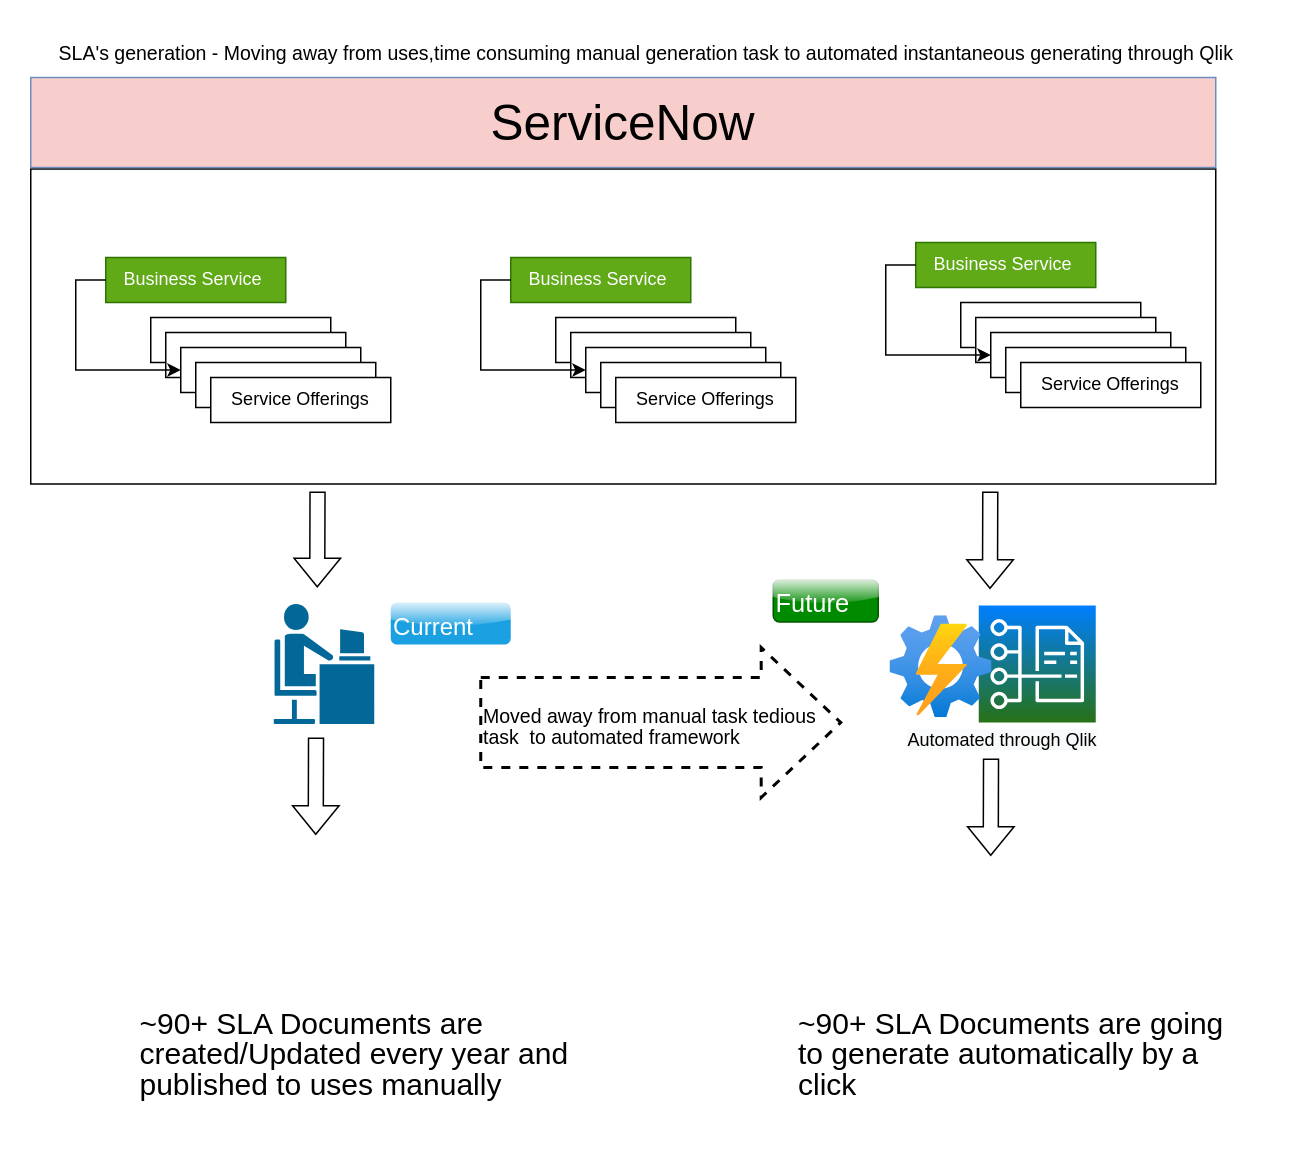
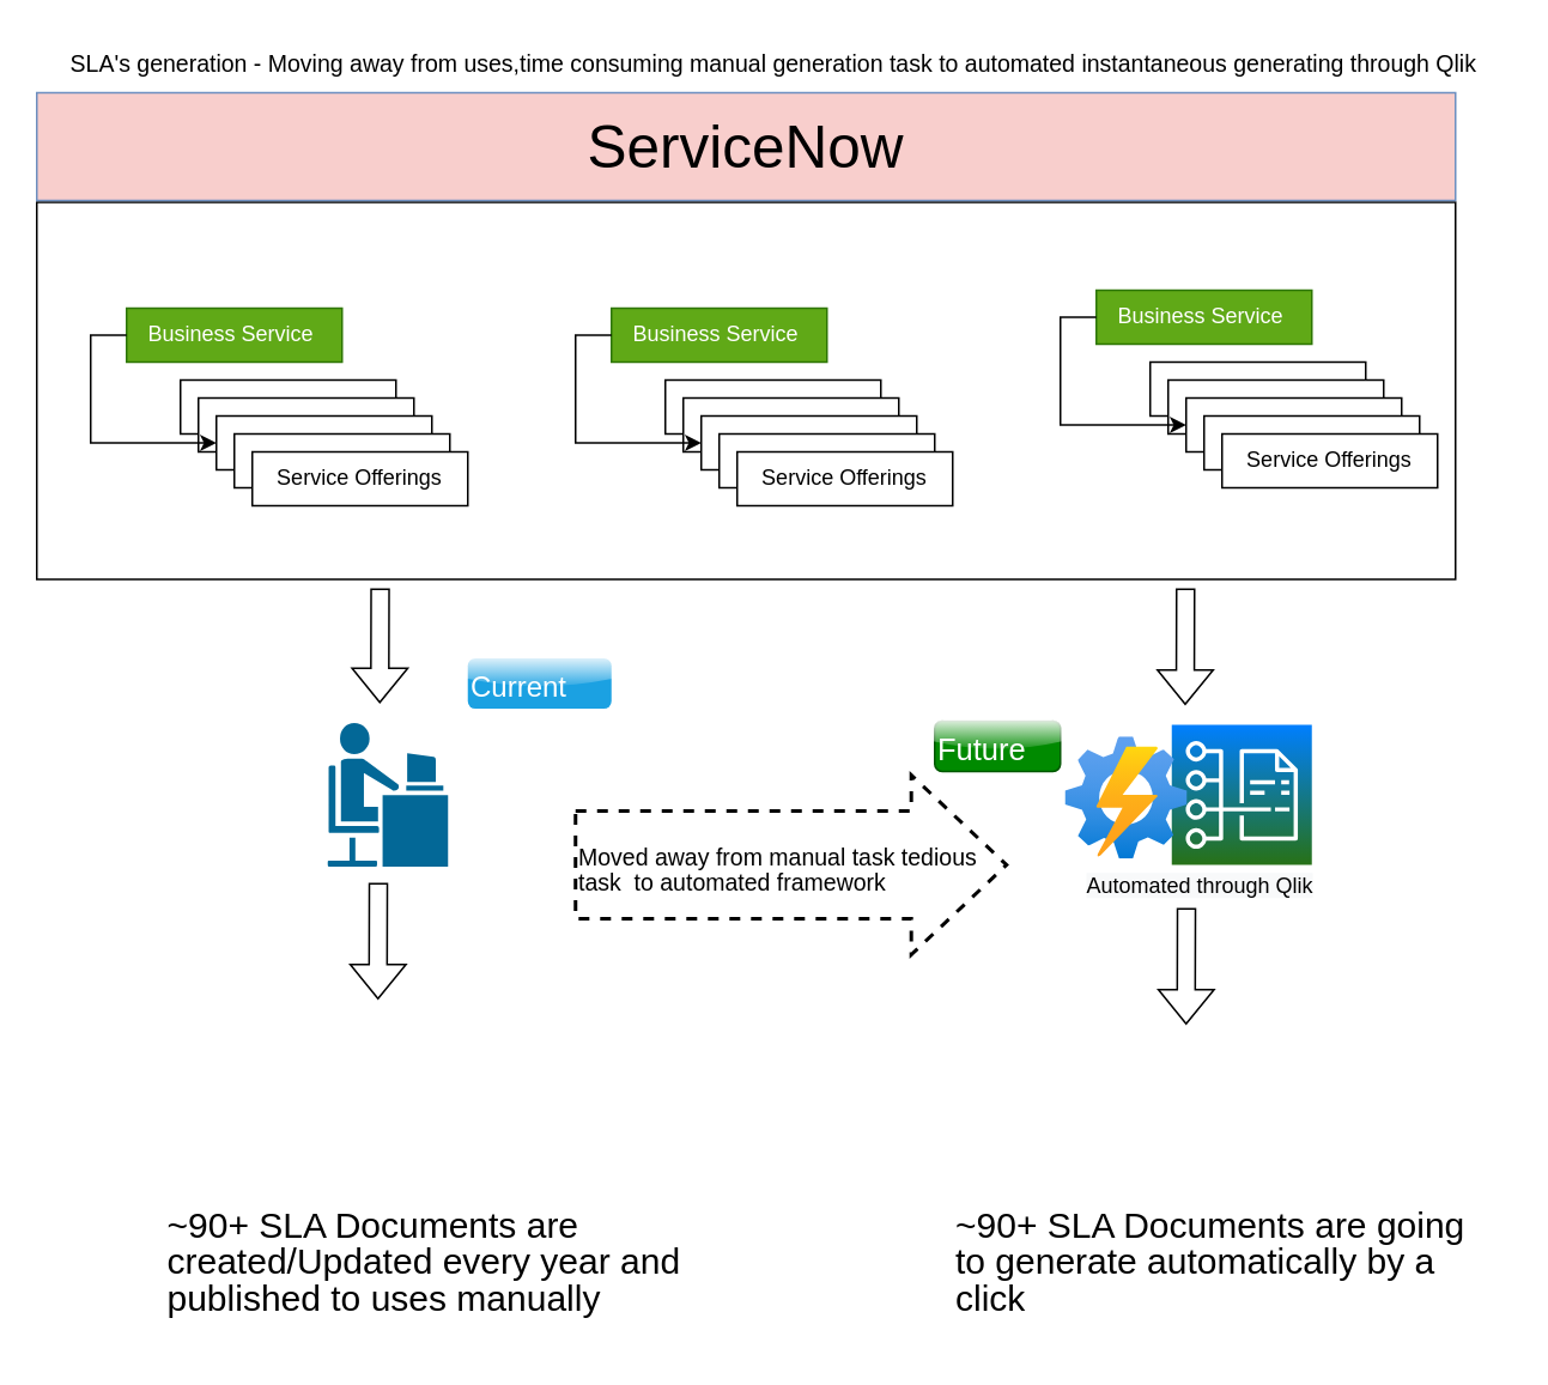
- <mxCell id="39" value="&lt;p style=&quot;line-height: 50%;&quot;&gt;&lt;font style=&quot;font-size: 17px;&quot;&gt;Future&lt;/font&gt;&lt;/p&gt;" style="rounded=1;whiteSpace=wrap;html=1;labelBackgroundColor=none;fontSize=33;fillColor=#008a00;align=left;strokeColor=#005700;fontColor=#ffffff;glass=1;" parent="1" vertex="1"><mxGeometry x="515" y="386" width="70" height="28" as="geometry" /></mxCell>
+ <mxCell id="39" value="&lt;p style=&quot;line-height: 50%;&quot;&gt;&lt;font style=&quot;font-size: 17px;&quot;&gt;Future&lt;/font&gt;&lt;/p&gt;" style="rounded=1;whiteSpace=wrap;html=1;labelBackgroundColor=none;fontSize=33;fillColor=#008a00;align=left;strokeColor=#005700;fontColor=#ffffff;glass=1;" parent="1" vertex="1"><mxGeometry x="520" y="401" width="70" height="28" as="geometry" /></mxCell>
- <mxCell id="38" value="&lt;p style=&quot;line-height: 50%;&quot;&gt;&lt;font style=&quot;font-size: 16px;&quot;&gt;Current&lt;/font&gt;&lt;/p&gt;" style="rounded=1;whiteSpace=wrap;html=1;labelBackgroundColor=none;fontSize=33;fillColor=#1ba1e2;align=left;strokeColor=none;fontColor=#ffffff;sketch=0;shadow=0;glass=1;" parent="1" vertex="1"><mxGeometry x="260" y="401" width="80" height="28" as="geometry" /></mxCell>
+ <mxCell id="38" value="&lt;p style=&quot;line-height: 50%;&quot;&gt;&lt;font style=&quot;font-size: 16px;&quot;&gt;Current&lt;/font&gt;&lt;/p&gt;" style="rounded=1;whiteSpace=wrap;html=1;labelBackgroundColor=none;fontSize=33;fillColor=#1ba1e2;align=left;strokeColor=none;fontColor=#ffffff;sketch=0;shadow=0;glass=1;" parent="1" vertex="1"><mxGeometry x="260" y="366" width="80" height="28" as="geometry" /></mxCell>
